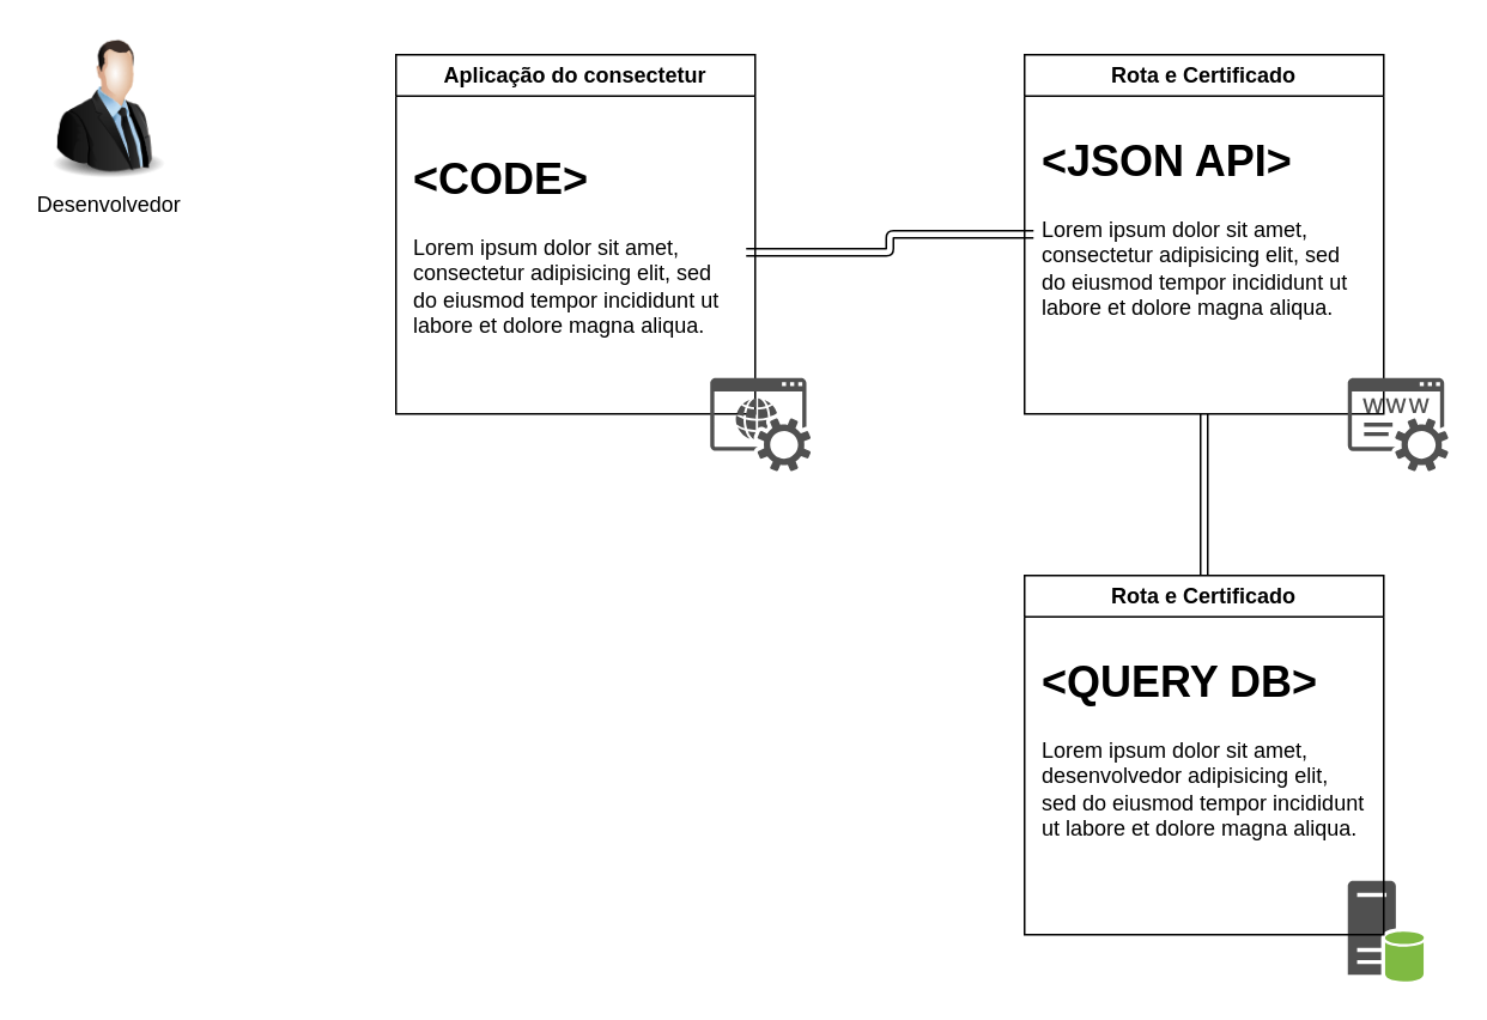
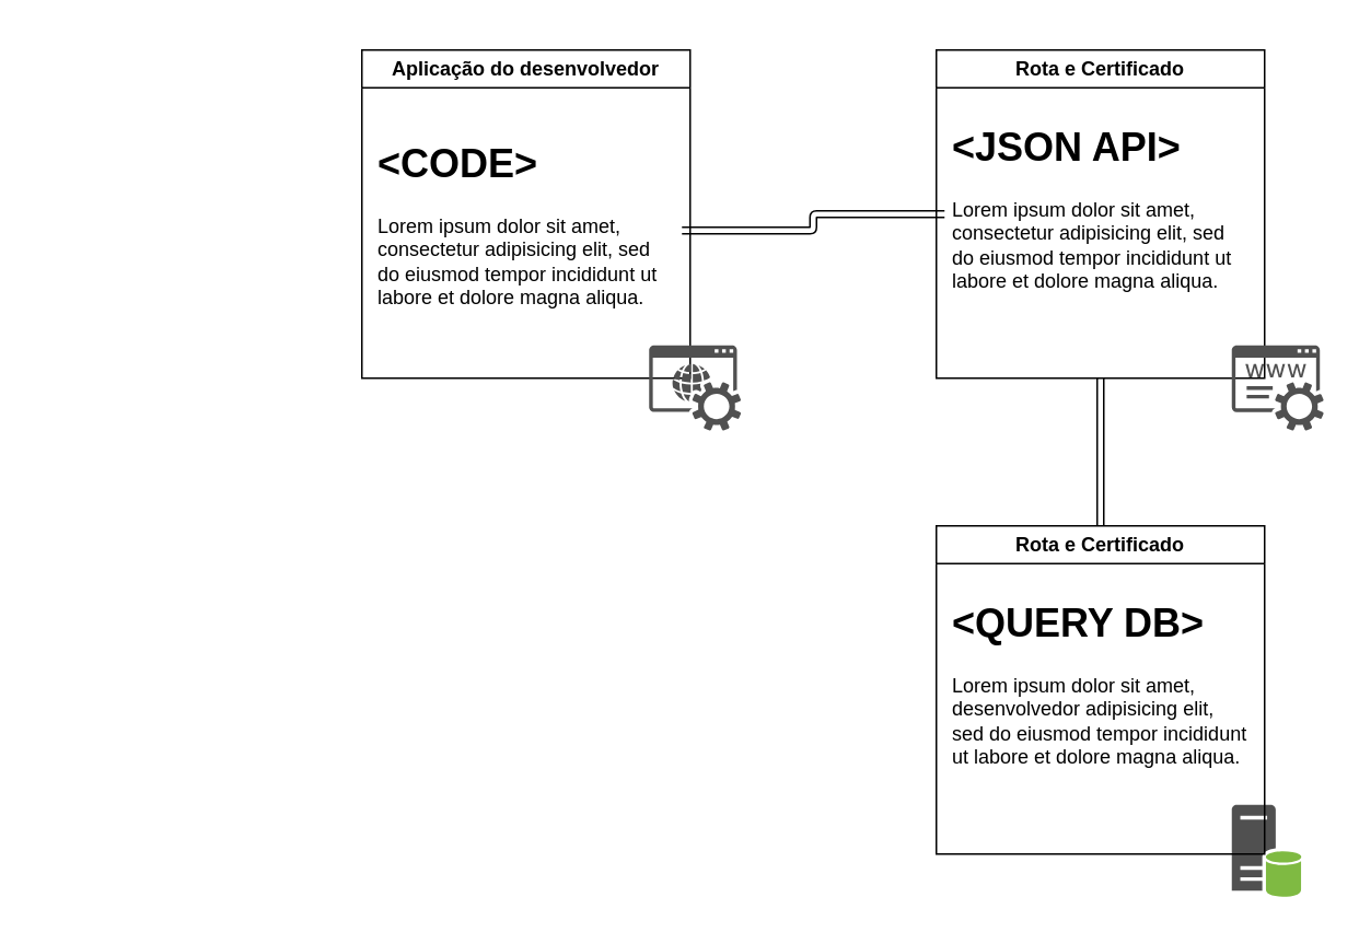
- <mxCell id="6" value="Aplicação do consectetur" style="swimlane;whiteSpace=wrap;html=1;" parent="1" vertex="1"><mxGeometry x="220" y="30" width="200" height="200" as="geometry" /></mxCell>
+ <mxCell id="6" value="Aplicação do desenvolvedor" style="swimlane;whiteSpace=wrap;html=1;" parent="1" vertex="1"><mxGeometry x="220" y="30" width="200" height="200" as="geometry" /></mxCell>
- <mxCell id="2" value="Desenvolvedor" style="image;html=1;image=img/lib/clip_art/people/Suit_Man_128x128.png" parent="1" vertex="1"><mxGeometry x="20" y="20" width="80" height="80" as="geometry" /></mxCell>
